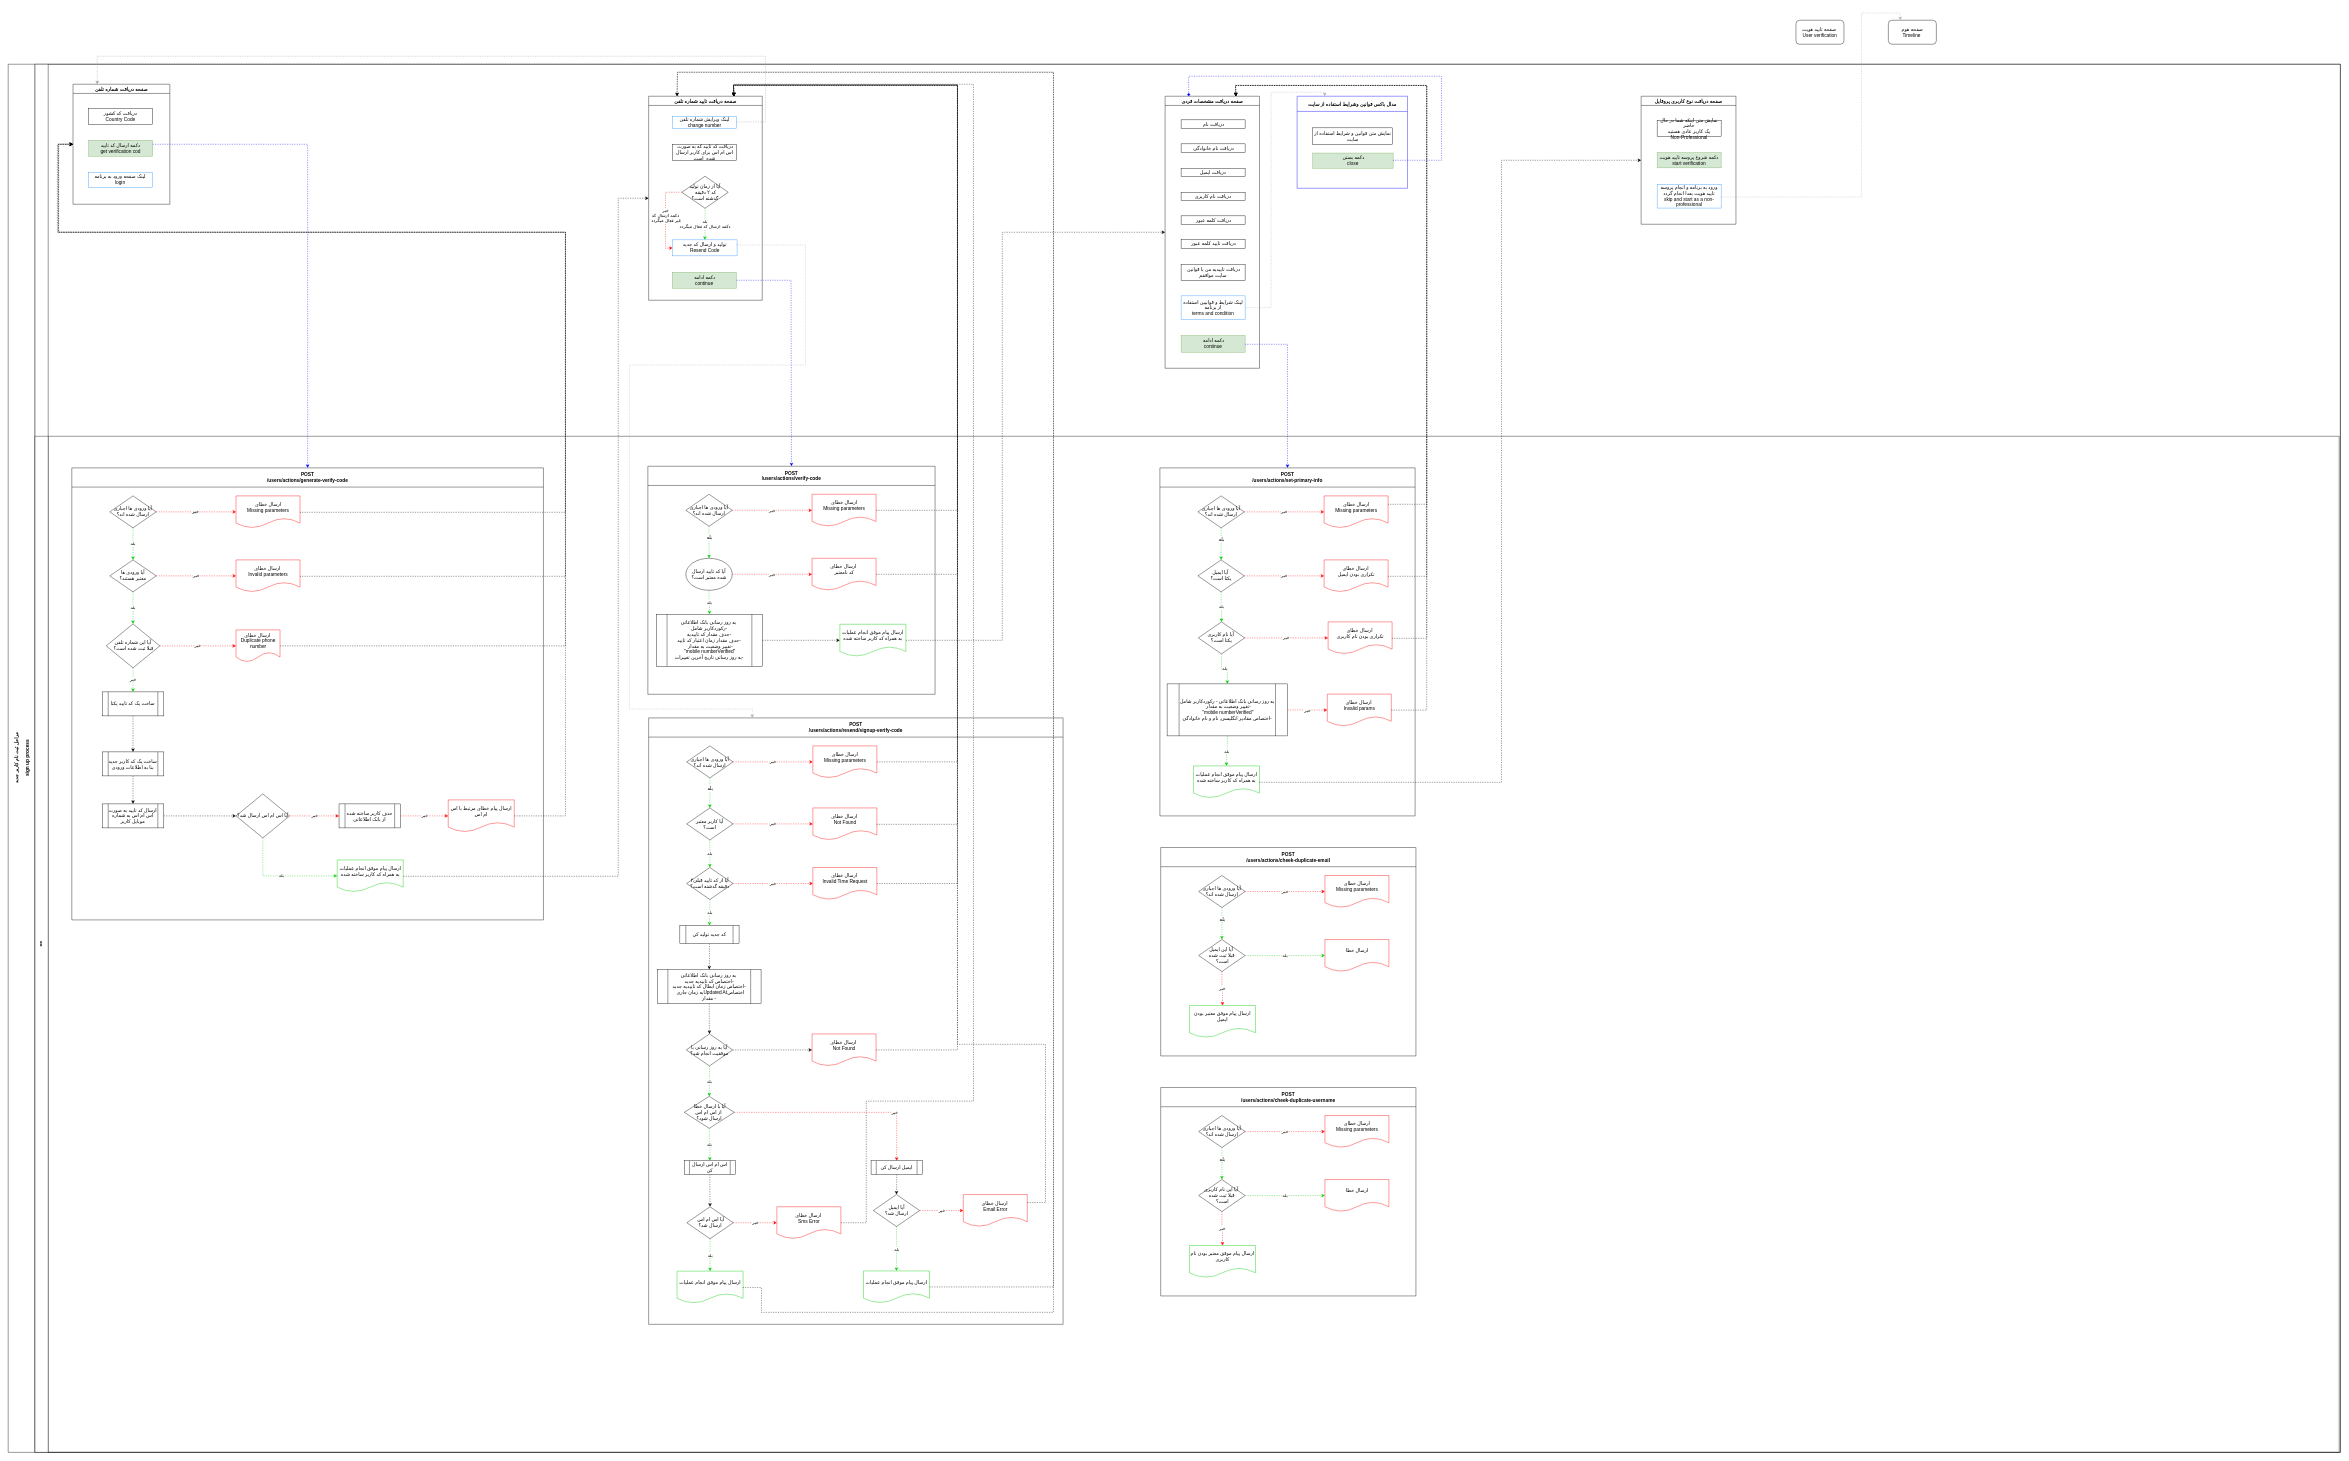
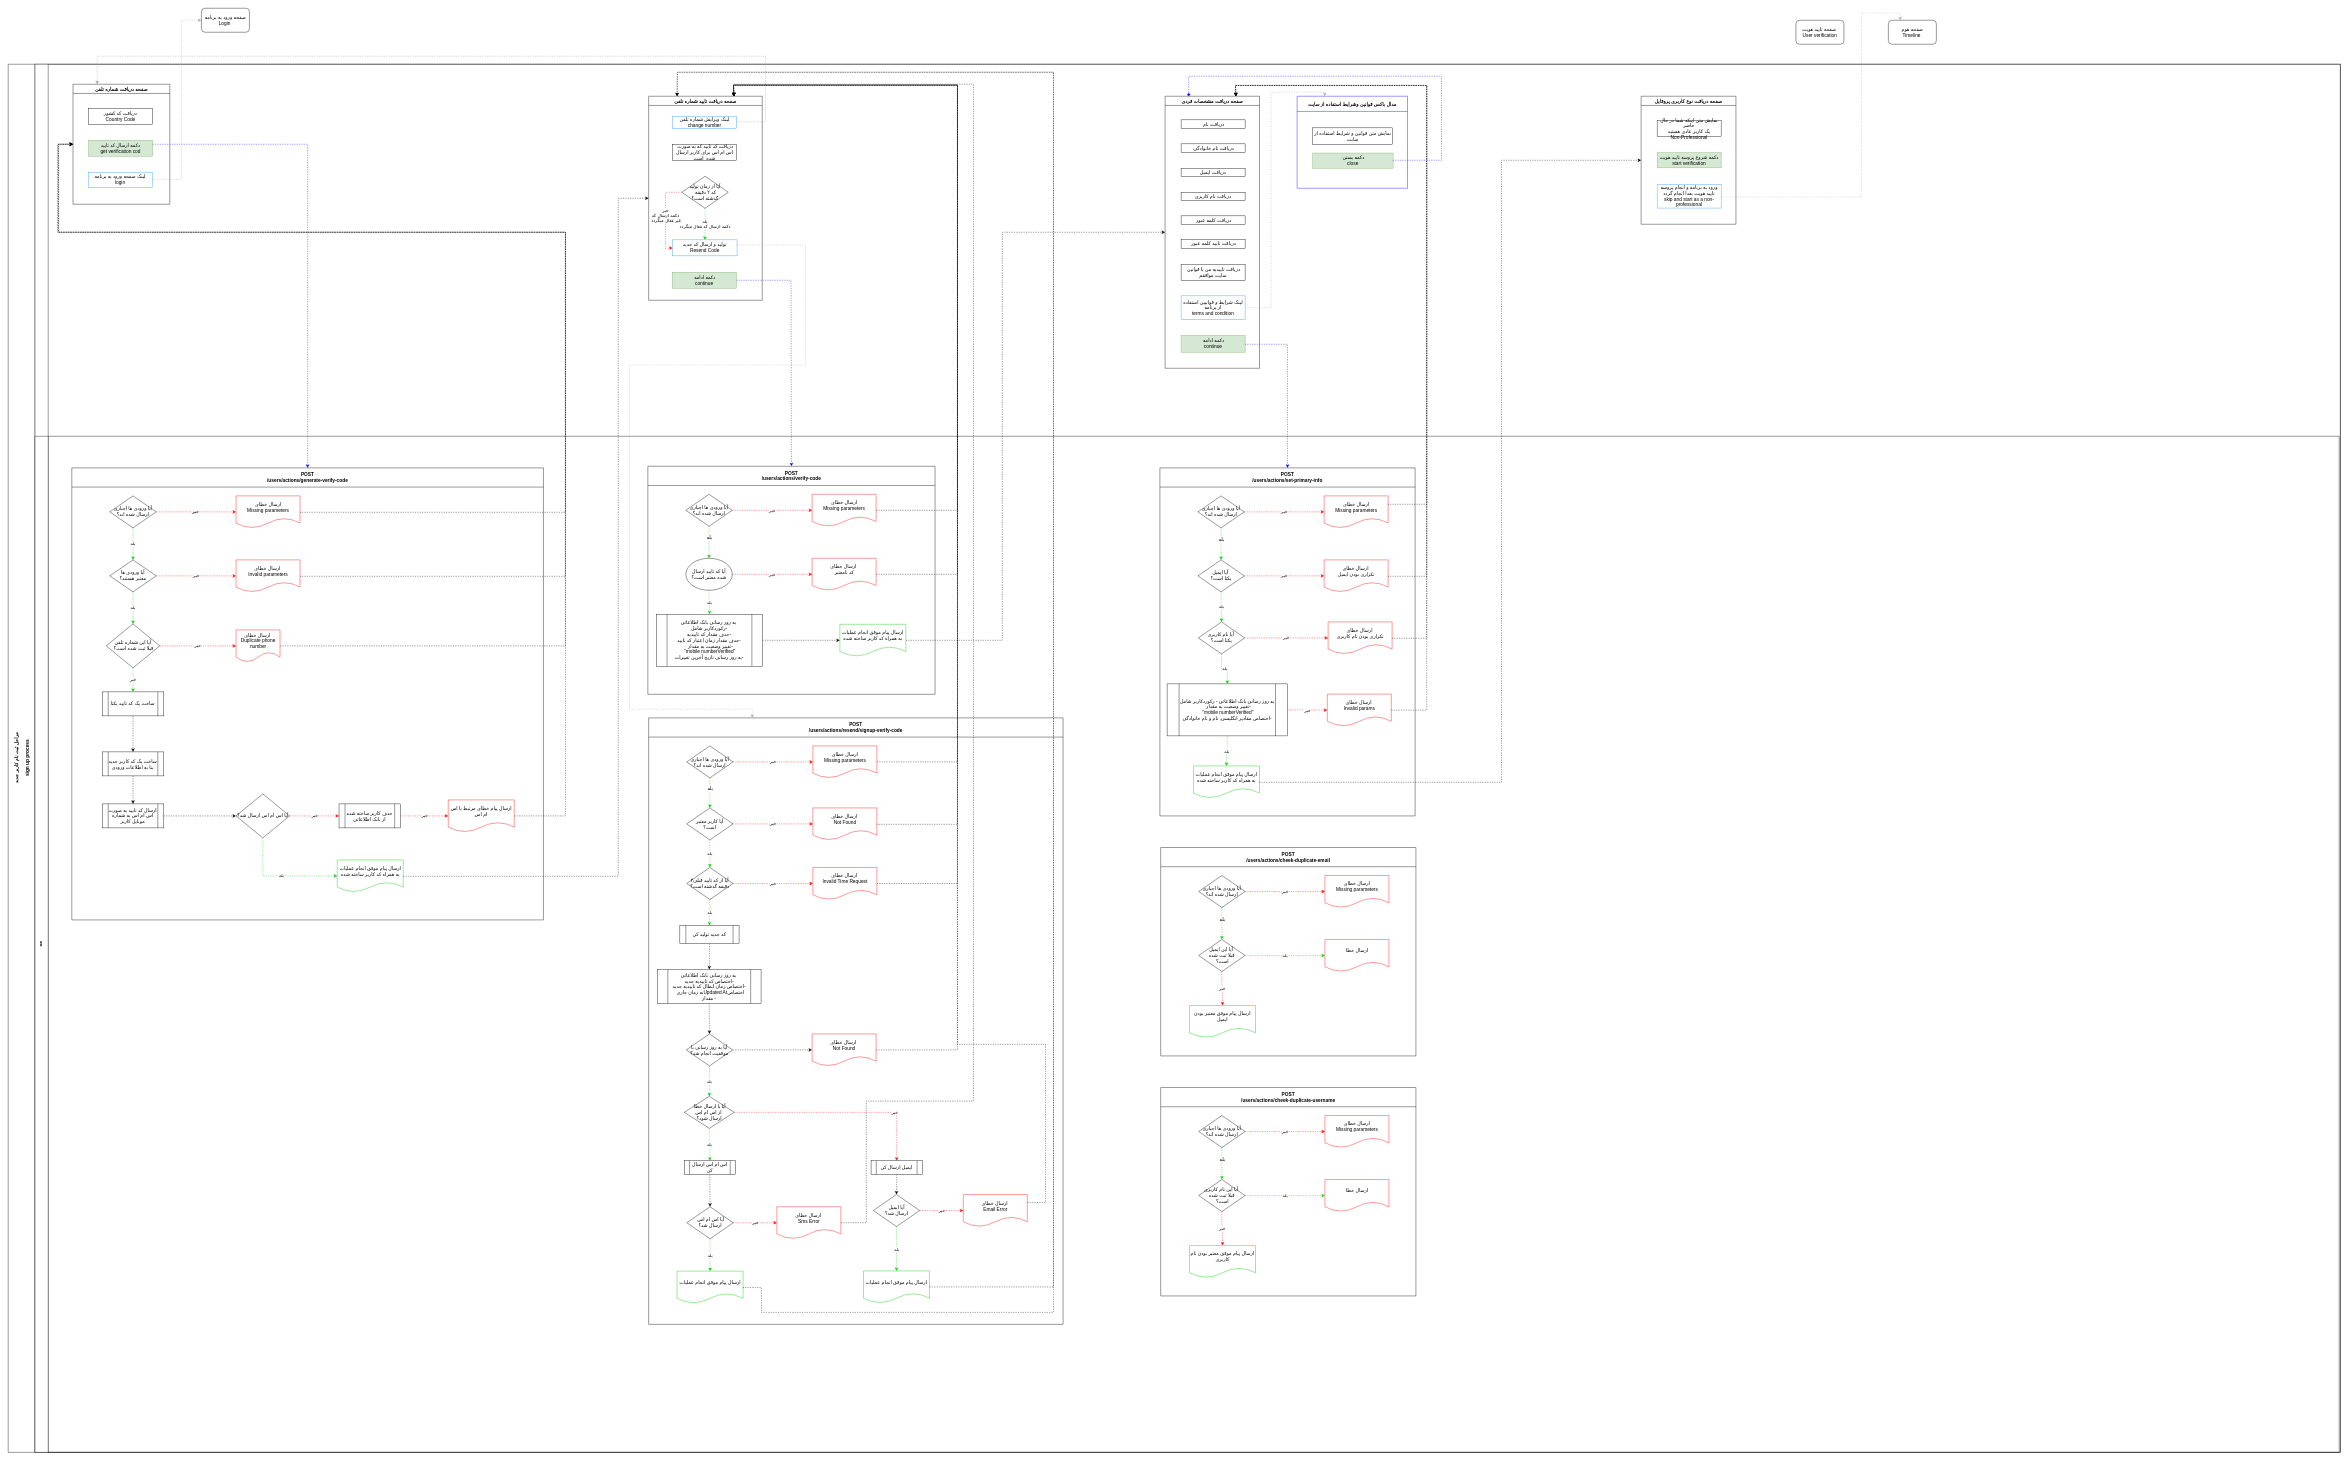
+ <mxCell id="260" style="edgeStyle=orthogonalEdgeStyle;rounded=0;orthogonalLoop=1;jettySize=auto;html=1;exitX=1;exitY=0.5;exitDx=0;exitDy=0;entryX=0;entryY=0.5;entryDx=0;entryDy=0;dashed=1;strokeColor=#ADADAD;" parent="1" source="7" target="259" edge="1"><mxGeometry relative="1" as="geometry"><Array as="points"><mxPoint x="381" y="448" /><mxPoint x="453" y="448" /><mxPoint x="453" y="50" /></Array></mxGeometry></mxCell>
+ <mxCell id="259" value="صفحه ورود به برنامه&lt;br&gt;Login&amp;nbsp;" style="rounded=1;whiteSpace=wrap;html=1;" parent="1" vertex="1"><mxGeometry x="503" y="20" width="120" height="60" as="geometry" /></mxCell>
